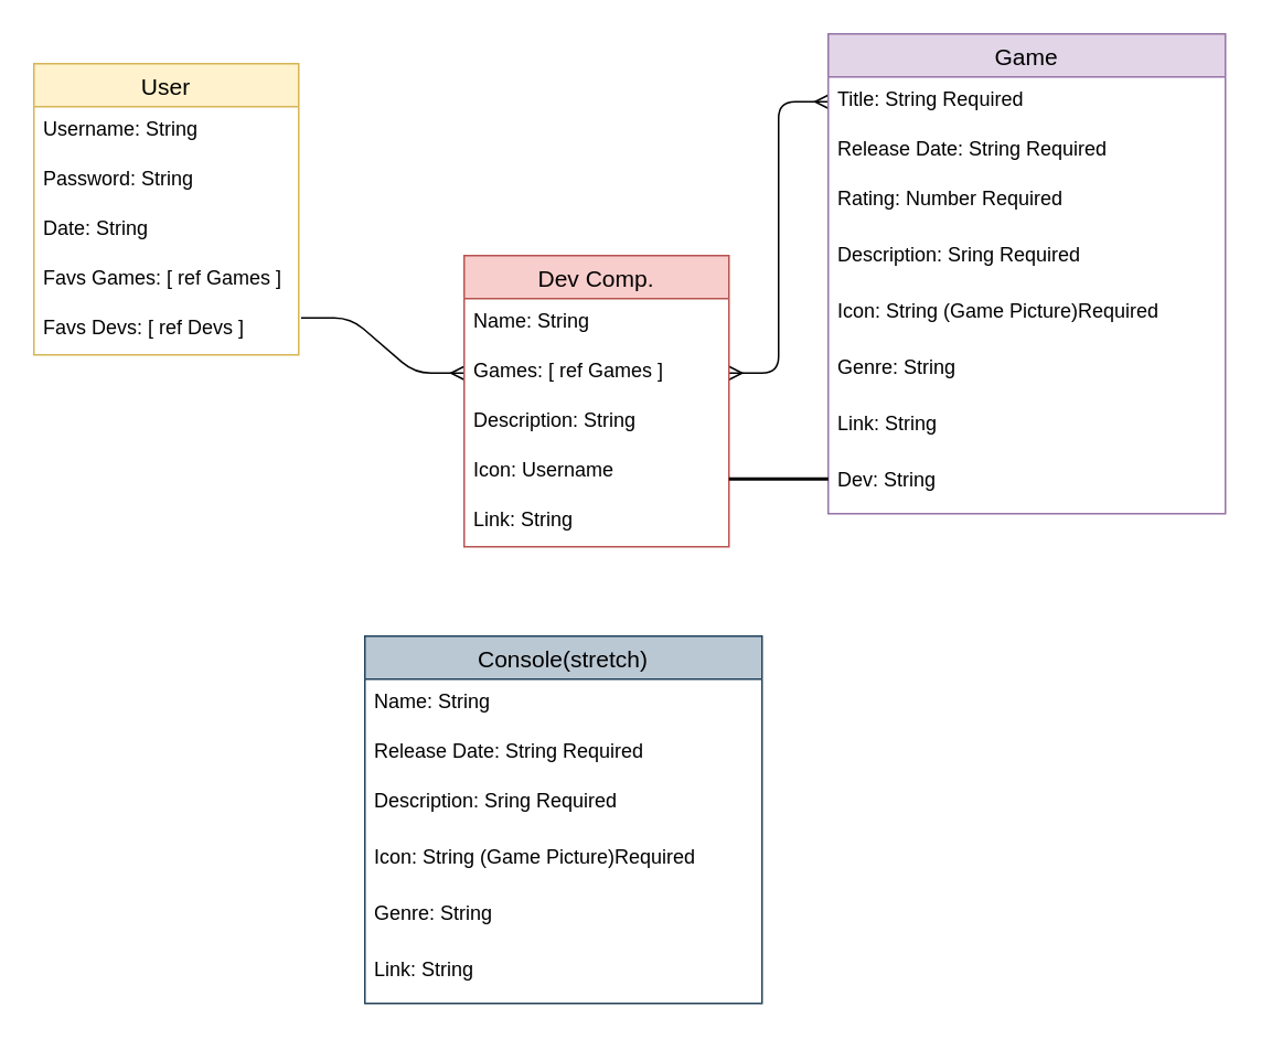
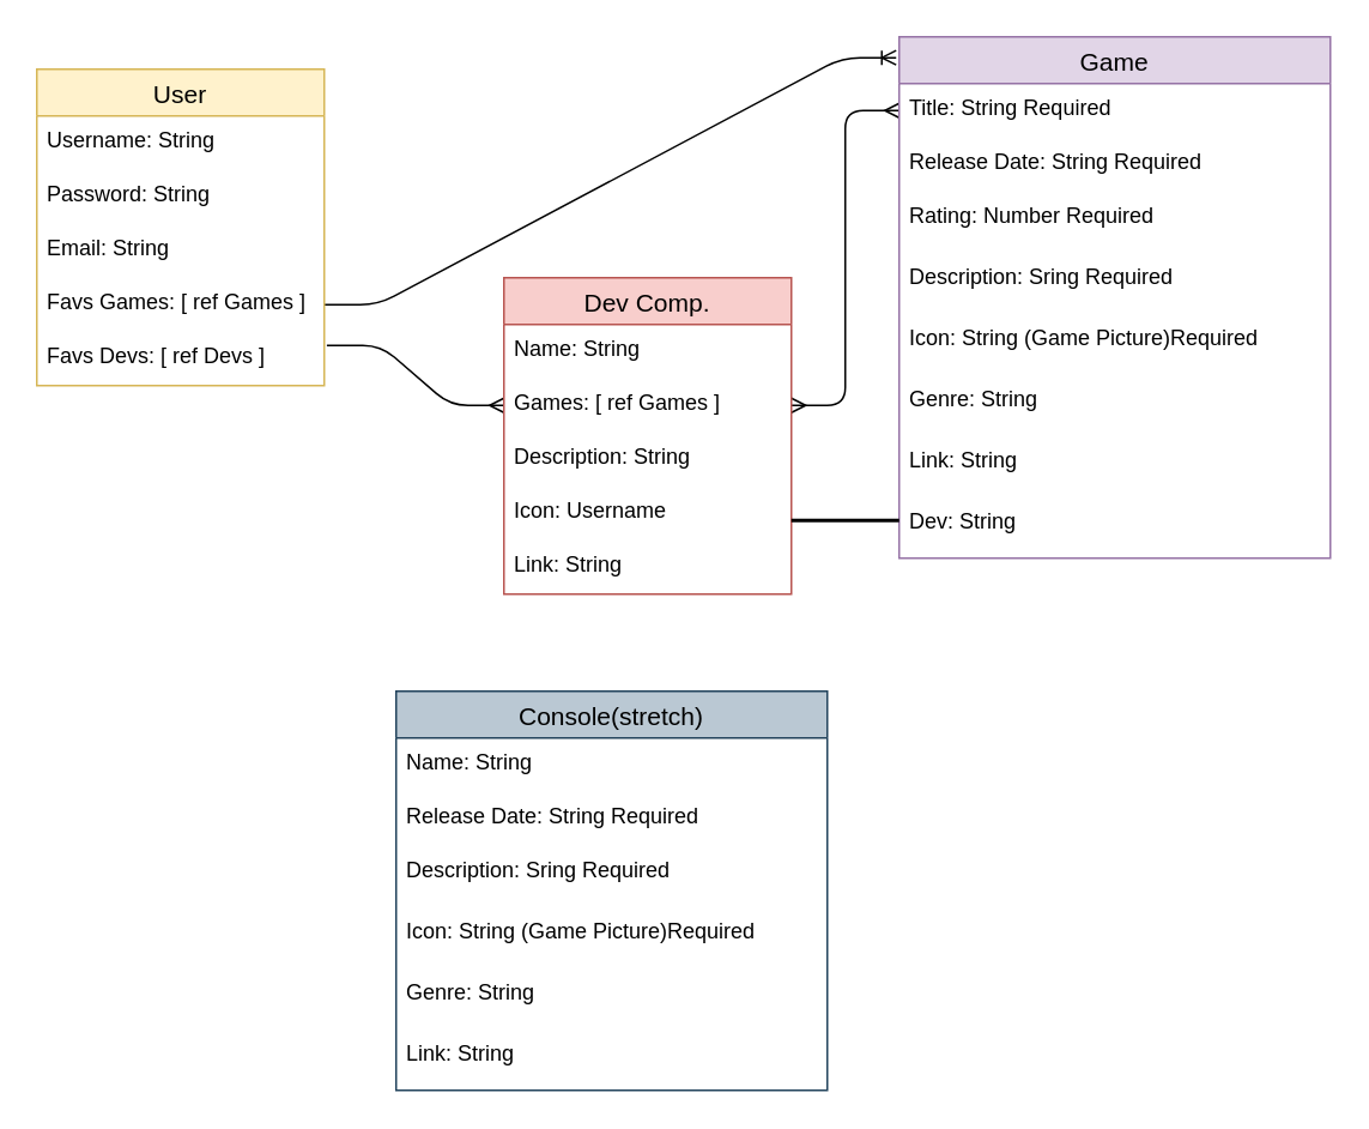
+ <mxCell id="4" value="" style="edgeStyle=entityRelationEdgeStyle;fontSize=12;html=1;endArrow=ERoneToMany;exitX=1;exitY=0.5;exitDx=0;exitDy=0;entryX=-0.007;entryY=0.04;entryDx=0;entryDy=0;entryPerimeter=0;" parent="1" source="24" target="11" edge="1"><mxGeometry width="100" height="100" relative="1" as="geometry"><mxPoint x="230" y="44" as="sourcePoint" /><mxPoint x="330" y="-56" as="targetPoint" /></mxGeometry></mxCell>
- <mxCell id="23" value="Date: String" style="text;strokeColor=none;fillColor=none;spacingLeft=4;spacingRight=4;overflow=hidden;rotatable=0;points=[[0,0.5],[1,0.5]];portConstraint=eastwest;fontSize=12;" parent="20" vertex="1"><mxGeometry y="86" width="160" height="30" as="geometry" /></mxCell>
+ <mxCell id="23" value="Email: String" style="text;strokeColor=none;fillColor=none;spacingLeft=4;spacingRight=4;overflow=hidden;rotatable=0;points=[[0,0.5],[1,0.5]];portConstraint=eastwest;fontSize=12;" parent="20" vertex="1"><mxGeometry y="86" width="160" height="30" as="geometry" /></mxCell>
